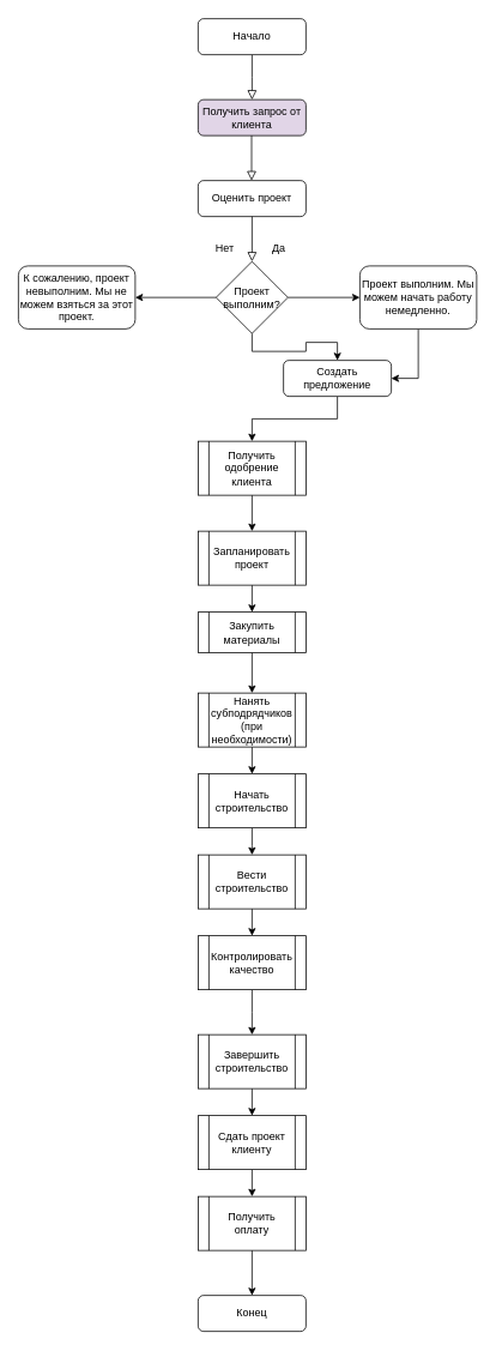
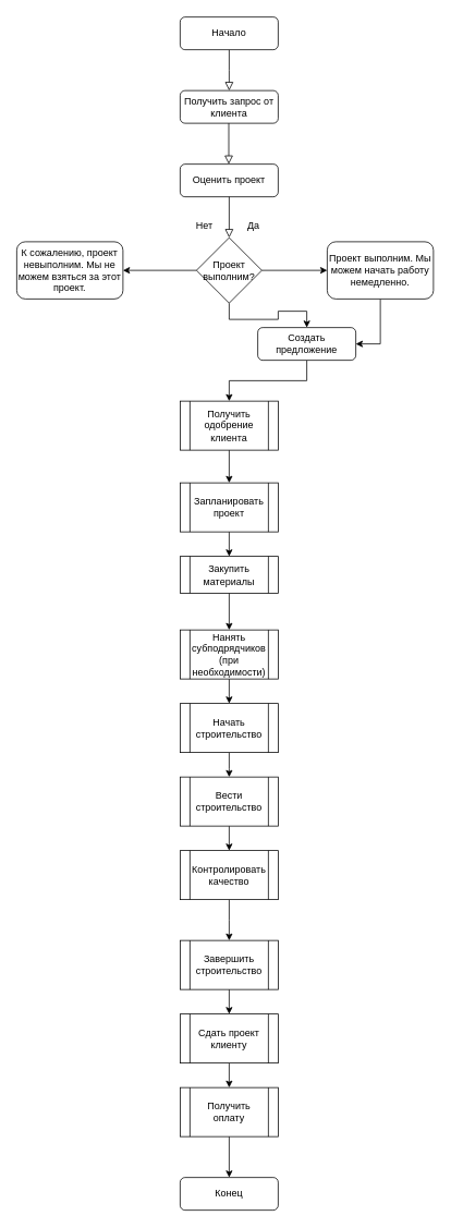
- <mxCell id="5" value="Получить запрос от клиента" style="rounded=1;whiteSpace=wrap;html=1;fontSize=12;glass=0;strokeWidth=1;shadow=0;fillColor=#e1d5e7;" parent="1" vertex="1"><mxGeometry x="220" y="110" width="120" height="40" as="geometry" /></mxCell>
+ <mxCell id="5" value="Получить запрос от клиента" style="rounded=1;whiteSpace=wrap;html=1;fontSize=12;glass=0;strokeWidth=1;shadow=0;" parent="1" vertex="1"><mxGeometry x="220" y="110" width="120" height="40" as="geometry" /></mxCell>
